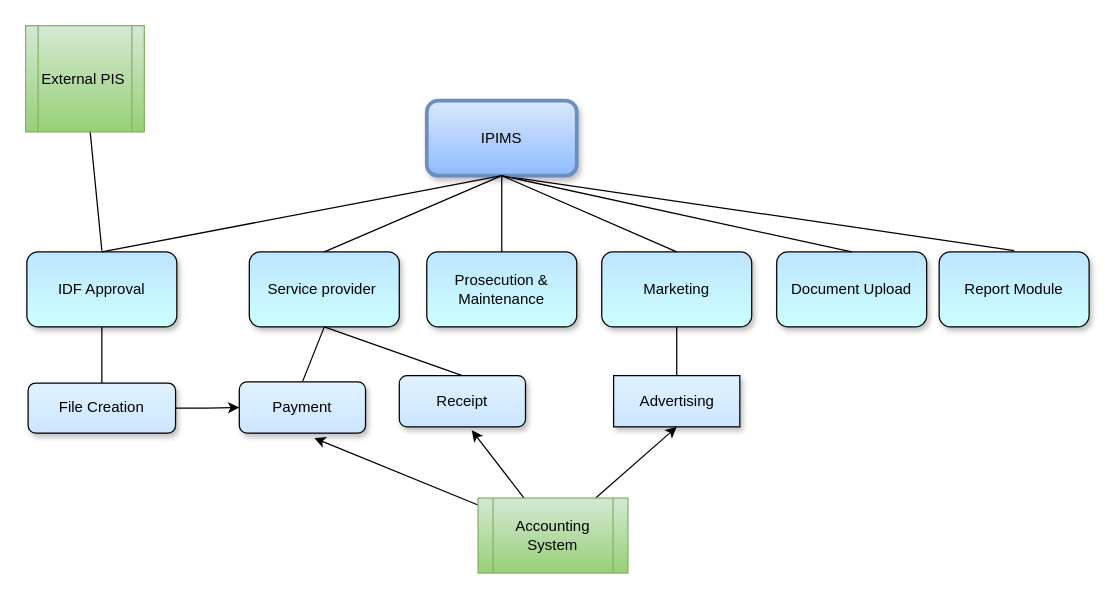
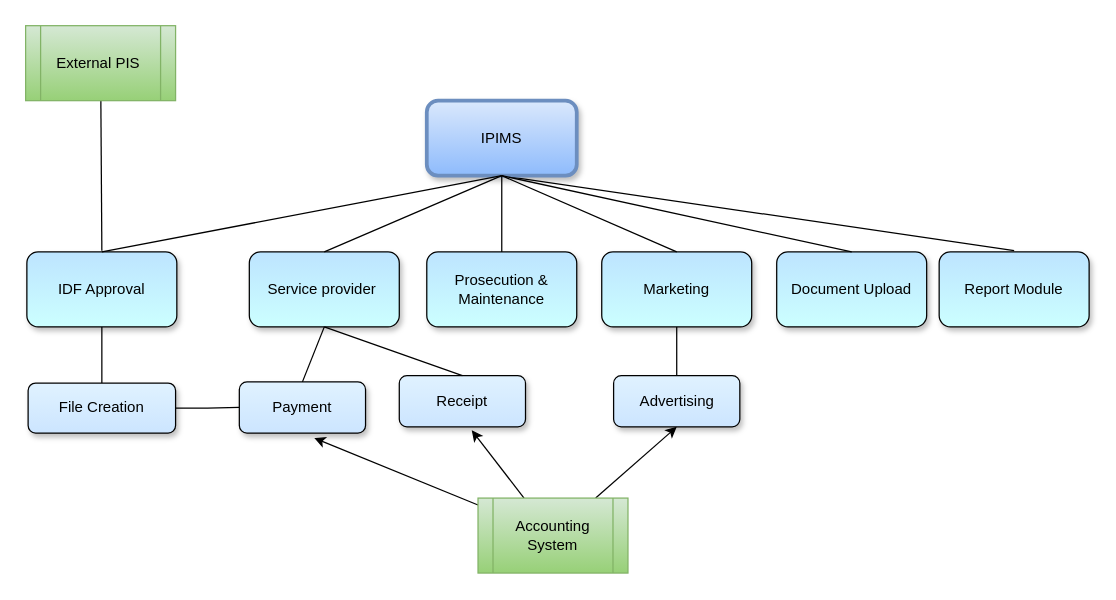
- <mxCell id="14" value="External PIS&amp;nbsp;" style="shape=process;whiteSpace=wrap;html=1;backgroundOutline=1;fillColor=#d5e8d4;gradientColor=#97d077;strokeColor=#82b366;" parent="1" vertex="1"><mxGeometry x="20" y="20" width="95" height="85" as="geometry" /></mxCell>
+ <mxCell id="14" value="External PIS&amp;nbsp;" style="shape=process;whiteSpace=wrap;html=1;backgroundOutline=1;fillColor=#d5e8d4;gradientColor=#97d077;strokeColor=#82b366;" parent="1" vertex="1"><mxGeometry x="20" y="20" width="120" height="60" as="geometry" /></mxCell>
- <mxCell id="17" value="Advertising" style="whiteSpace=wrap;html=1;fillColor=#E0F2FF;shadow=1;gradientColor=#CCE5FF;rounded=0;" parent="1" vertex="1"><mxGeometry x="490.5" y="300" width="101" height="41" as="geometry" /></mxCell>
+ <mxCell id="17" value="Advertising" style="rounded=1;whiteSpace=wrap;html=1;fillColor=#E0F2FF;shadow=1;gradientColor=#CCE5FF;" parent="1" vertex="1"><mxGeometry x="490.5" y="300" width="101" height="41" as="geometry" /></mxCell>
- <mxCell id="6" value="" style="edgeStyle=orthogonalEdgeStyle;rounded=0;orthogonalLoop=1;jettySize=auto;html=1;" edge="1" parent="1" source="7" target="9"><mxGeometry relative="1" as="geometry" /></mxCell>
+ <mxCell id="6" value="" style="edgeStyle=orthogonalEdgeStyle;rounded=0;orthogonalLoop=1;jettySize=auto;html=1;endArrow=none;" edge="1" parent="1" source="7" target="9"><mxGeometry relative="1" as="geometry" /></mxCell>
